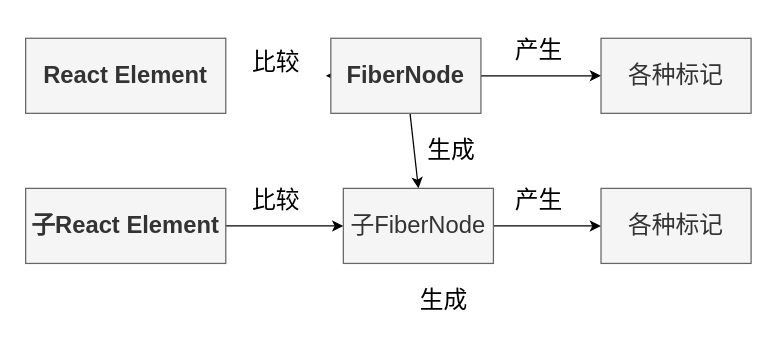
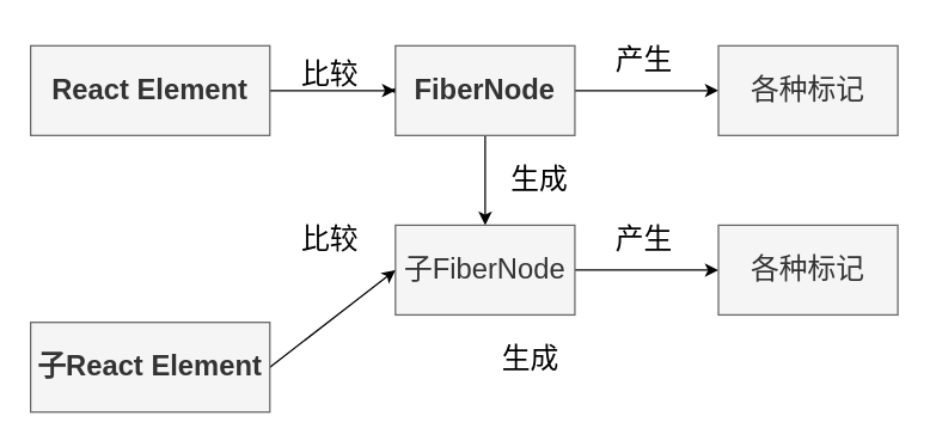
+ <mxCell id="6" style="edgeStyle=none;html=1;entryX=0;entryY=0.5;entryDx=0;entryDy=0;fontSize=19;" edge="1" parent="1" source="7" target="5"><mxGeometry relative="1" as="geometry" /></mxCell>
- <mxCell id="15" value="&lt;b&gt;子React Element&lt;/b&gt;" style="rounded=0;whiteSpace=wrap;html=1;fontSize=19;fillColor=#f5f5f5;fontColor=#333333;strokeColor=#666666;" vertex="1" parent="1"><mxGeometry x="20" y="150" width="160" height="60" as="geometry" /></mxCell>
+ <mxCell id="15" value="&lt;b&gt;子React Element&lt;/b&gt;" style="rounded=0;whiteSpace=wrap;html=1;fontSize=19;fillColor=#f5f5f5;fontColor=#333333;strokeColor=#666666;" vertex="1" parent="1"><mxGeometry x="20" y="215" width="160" height="60" as="geometry" /></mxCell>
- <mxCell id="12" value="子FiberNode" style="rounded=0;whiteSpace=wrap;html=1;fontSize=19;fillColor=#f5f5f5;fontColor=#333333;strokeColor=#666666;" vertex="1" parent="1"><mxGeometry x="274" y="150" width="120" height="60" as="geometry" /></mxCell>
+ <mxCell id="12" value="子FiberNode" style="rounded=0;whiteSpace=wrap;html=1;fontSize=19;fillColor=#f5f5f5;fontColor=#333333;strokeColor=#666666;" vertex="1" parent="1"><mxGeometry x="264" y="150" width="120" height="60" as="geometry" /></mxCell>
